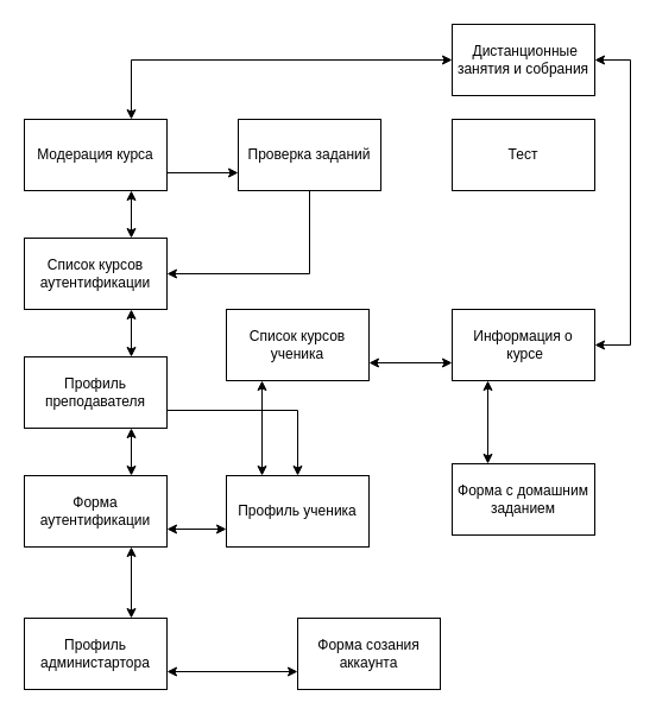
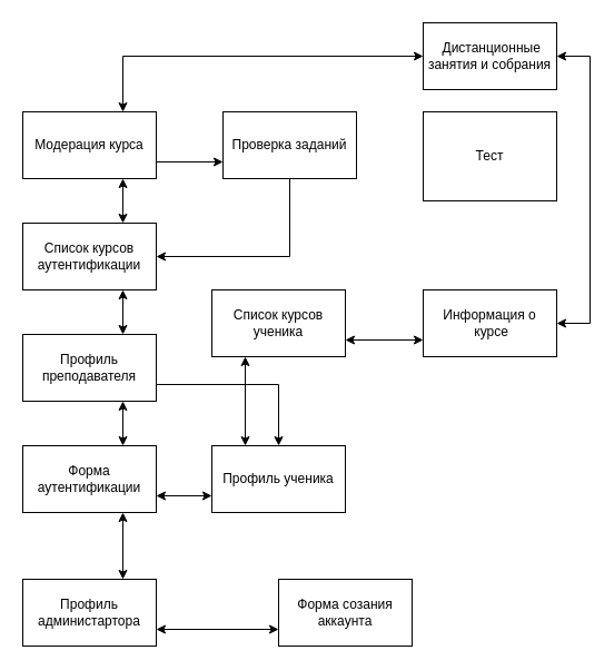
- <mxCell id="16" value="Тест" style="rounded=0;whiteSpace=wrap;html=1;" vertex="1" parent="1"><mxGeometry x="380" y="100" width="120" height="60" as="geometry" /></mxCell>
+ <mxCell id="16" value="Тест" style="rounded=0;whiteSpace=wrap;html=1;" vertex="1" parent="1"><mxGeometry x="380" y="100" width="120" height="80" as="geometry" /></mxCell>
- <mxCell id="9" style="edgeStyle=orthogonalEdgeStyle;rounded=0;orthogonalLoop=1;jettySize=auto;html=1;exitX=0.25;exitY=1;exitDx=0;exitDy=0;entryX=0.25;entryY=0;entryDx=0;entryDy=0;startArrow=classic;startFill=1;" edge="1" parent="1" source="11" target="15"><mxGeometry relative="1" as="geometry" /></mxCell>
- <mxCell id="15" value="Форма с домашним заданием" style="rounded=0;whiteSpace=wrap;html=1;" vertex="1" parent="1"><mxGeometry x="380" y="390" width="120" height="60" as="geometry" /></mxCell>
